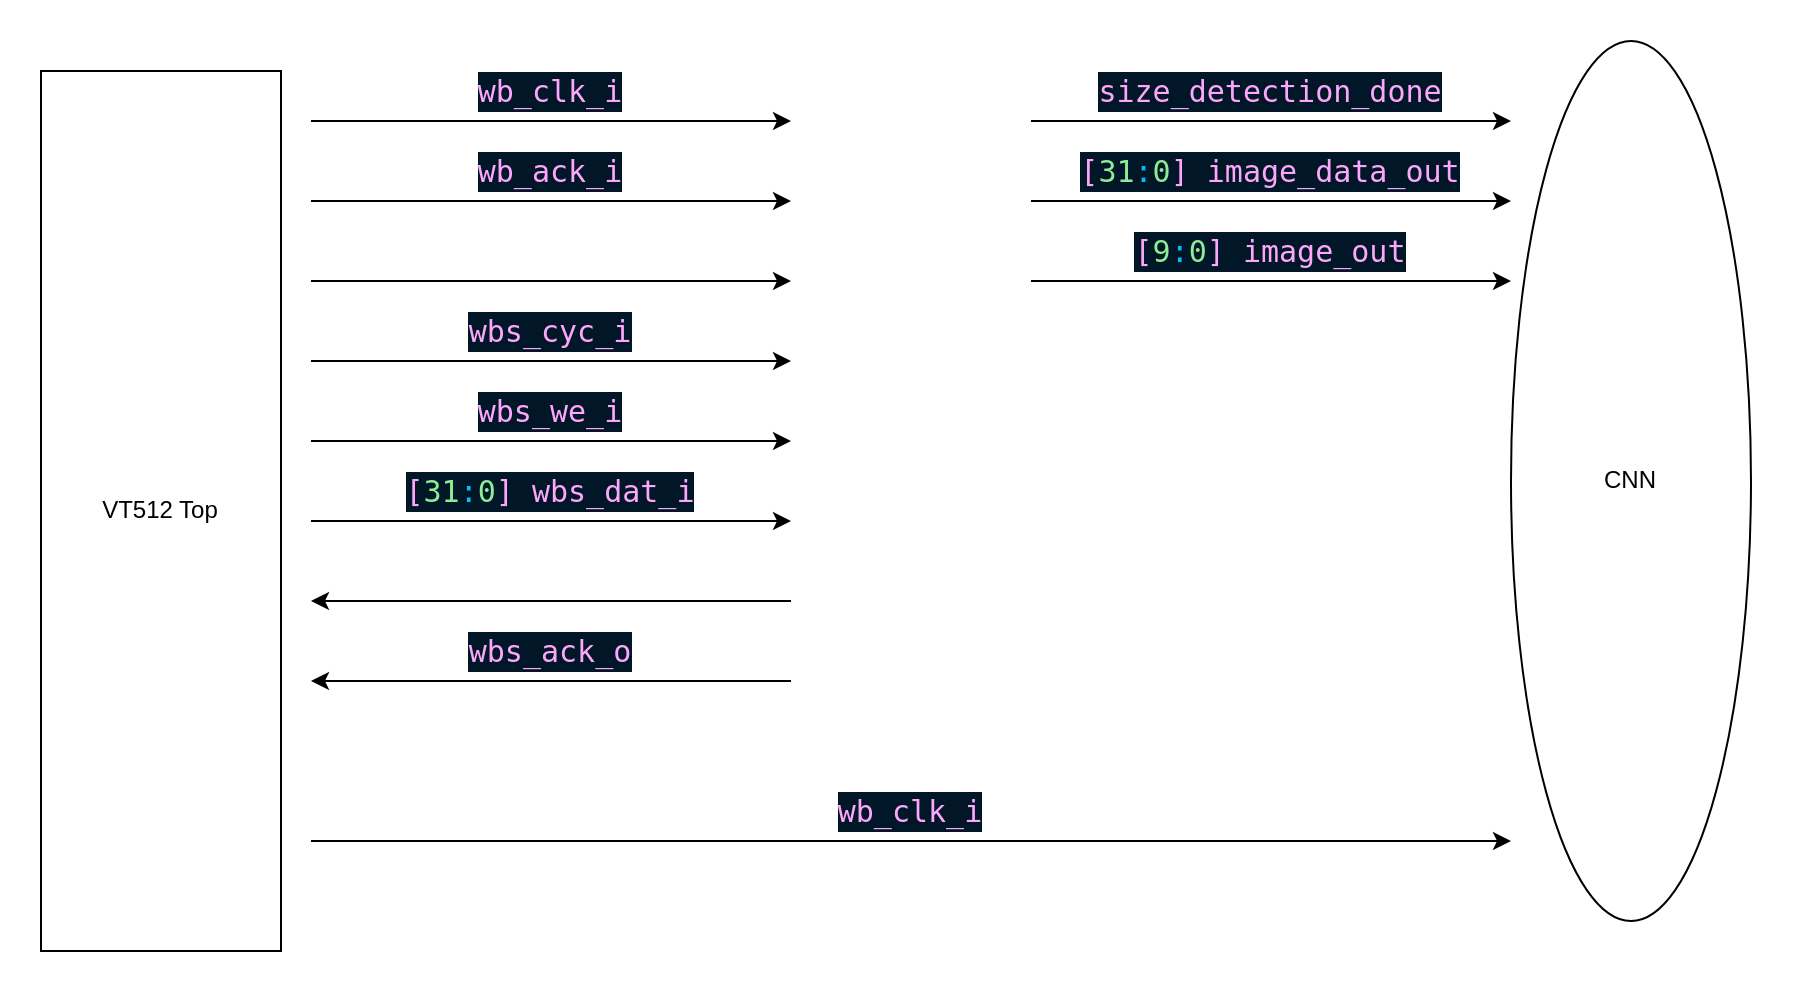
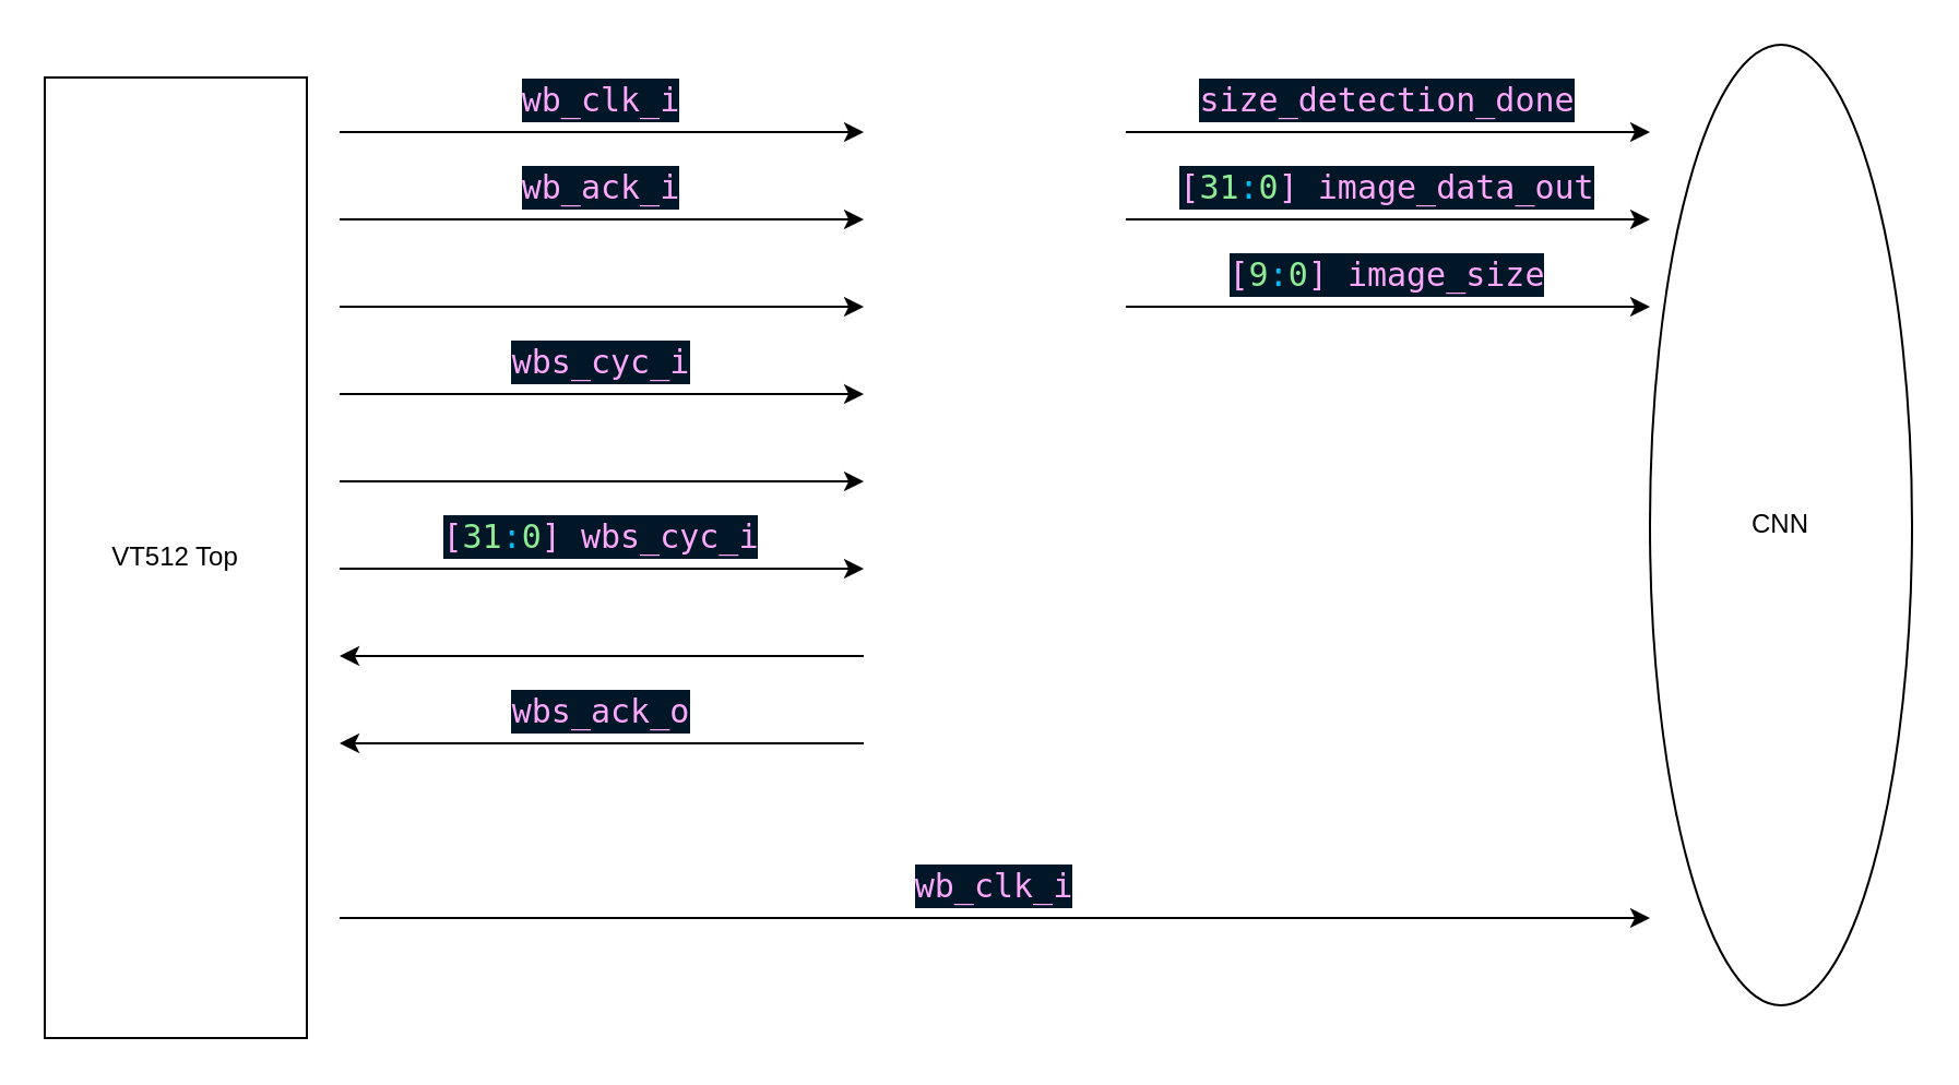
- <mxCell id="26" value="&lt;div style=&quot;background-color: rgb(1, 22, 39); font-family: Menlo, Consolas, &amp;quot;DejaVu Sans Mono&amp;quot;, monospace, Consolas, &amp;quot;Courier New&amp;quot;, monospace; font-size: 15px; line-height: 20px;&quot;&gt;&lt;div style=&quot;line-height: 20px;&quot;&gt;&lt;div style=&quot;line-height: 20px;&quot;&gt;&lt;div style=&quot;line-height: 20px;&quot;&gt;&lt;div style=&quot;line-height: 20px;&quot;&gt;&lt;div style=&quot;line-height: 20px;&quot;&gt;&lt;div style=&quot;line-height: 20px;&quot;&gt;&lt;div style=&quot;line-height: 20px;&quot;&gt;&lt;div style=&quot;line-height: 20px;&quot;&gt;&lt;font color=&quot;#fda7fb&quot;&gt;[&lt;/font&gt;&lt;font color=&quot;#8dec95&quot;&gt;9&lt;/font&gt;&lt;span style=&quot;color: rgb(0, 191, 249);&quot;&gt;:&lt;/span&gt;&lt;span style=&quot;color: rgb(141, 236, 149);&quot;&gt;0&lt;/span&gt;&lt;font color=&quot;#fda7fb&quot;&gt;]&amp;nbsp;&lt;/font&gt;&lt;span style=&quot;color: rgb(253, 167, 251);&quot;&gt;image_out&lt;/span&gt;&lt;/div&gt;&lt;/div&gt;&lt;/div&gt;&lt;/div&gt;&lt;/div&gt;&lt;/div&gt;&lt;/div&gt;&lt;/div&gt;&lt;/div&gt;" style="text;html=1;strokeColor=none;fillColor=none;align=center;verticalAlign=middle;whiteSpace=wrap;rounded=0;" vertex="1" parent="24"><mxGeometry x="12" width="216" height="30" as="geometry" /></mxCell>
+ <mxCell id="26" value="&lt;div style=&quot;background-color: rgb(1, 22, 39); font-family: Menlo, Consolas, &amp;quot;DejaVu Sans Mono&amp;quot;, monospace, Consolas, &amp;quot;Courier New&amp;quot;, monospace; font-size: 15px; line-height: 20px;&quot;&gt;&lt;div style=&quot;line-height: 20px;&quot;&gt;&lt;div style=&quot;line-height: 20px;&quot;&gt;&lt;div style=&quot;line-height: 20px;&quot;&gt;&lt;div style=&quot;line-height: 20px;&quot;&gt;&lt;div style=&quot;line-height: 20px;&quot;&gt;&lt;div style=&quot;line-height: 20px;&quot;&gt;&lt;div style=&quot;line-height: 20px;&quot;&gt;&lt;div style=&quot;line-height: 20px;&quot;&gt;&lt;font color=&quot;#fda7fb&quot;&gt;[&lt;/font&gt;&lt;font color=&quot;#8dec95&quot;&gt;9&lt;/font&gt;&lt;span style=&quot;color: rgb(0, 191, 249);&quot;&gt;:&lt;/span&gt;&lt;span style=&quot;color: rgb(141, 236, 149);&quot;&gt;0&lt;/span&gt;&lt;font color=&quot;#fda7fb&quot;&gt;]&amp;nbsp;&lt;/font&gt;&lt;span style=&quot;color: rgb(253, 167, 251);&quot;&gt;image_size&lt;/span&gt;&lt;/div&gt;&lt;/div&gt;&lt;/div&gt;&lt;/div&gt;&lt;/div&gt;&lt;/div&gt;&lt;/div&gt;&lt;/div&gt;&lt;/div&gt;" style="text;html=1;strokeColor=none;fillColor=none;align=center;verticalAlign=middle;whiteSpace=wrap;rounded=0;" vertex="1" parent="24"><mxGeometry x="12" width="216" height="30" as="geometry" /></mxCell>
- <mxCell id="17" value="&lt;div style=&quot;color: rgb(253, 167, 251); background-color: rgb(1, 22, 39); font-family: Menlo, Consolas, &amp;quot;DejaVu Sans Mono&amp;quot;, monospace, Consolas, &amp;quot;Courier New&amp;quot;, monospace; font-size: 15px; line-height: 20px;&quot;&gt;&lt;div style=&quot;line-height: 20px;&quot;&gt;&lt;div style=&quot;line-height: 20px;&quot;&gt;&lt;div style=&quot;line-height: 20px;&quot;&gt;&lt;div style=&quot;line-height: 20px;&quot;&gt;wbs_we_i&lt;/div&gt;&lt;/div&gt;&lt;/div&gt;&lt;/div&gt;&lt;/div&gt;" style="text;html=1;strokeColor=none;fillColor=none;align=center;verticalAlign=middle;whiteSpace=wrap;rounded=0;" vertex="1" parent="15"><mxGeometry x="60" width="120" height="30" as="geometry" /></mxCell>
- <mxCell id="20" value="&lt;div style=&quot;color: rgb(253, 167, 251); background-color: rgb(1, 22, 39); font-family: Menlo, Consolas, &amp;quot;DejaVu Sans Mono&amp;quot;, monospace, Consolas, &amp;quot;Courier New&amp;quot;, monospace; font-size: 15px; line-height: 20px;&quot;&gt;&lt;div style=&quot;line-height: 20px;&quot;&gt;&lt;div style=&quot;line-height: 20px;&quot;&gt;&lt;div style=&quot;line-height: 20px;&quot;&gt;&lt;div style=&quot;line-height: 20px;&quot;&gt;&lt;div style=&quot;line-height: 20px;&quot;&gt;&lt;div style=&quot;line-height: 20px;&quot;&gt;[&lt;span style=&quot;color: #8dec95;&quot;&gt;31&lt;/span&gt;&lt;span style=&quot;color: #00bff9;&quot;&gt;:&lt;/span&gt;&lt;span style=&quot;color: #8dec95;&quot;&gt;0&lt;/span&gt;] wbs_dat_i&lt;/div&gt;&lt;/div&gt;&lt;/div&gt;&lt;/div&gt;&lt;/div&gt;&lt;/div&gt;&lt;/div&gt;" style="text;html=1;strokeColor=none;fillColor=none;align=center;verticalAlign=middle;whiteSpace=wrap;rounded=0;" vertex="1" parent="18"><mxGeometry x="12" width="216" height="30" as="geometry" /></mxCell>
+ <mxCell id="20" value="&lt;div style=&quot;color: rgb(253, 167, 251); background-color: rgb(1, 22, 39); font-family: Menlo, Consolas, &amp;quot;DejaVu Sans Mono&amp;quot;, monospace, Consolas, &amp;quot;Courier New&amp;quot;, monospace; font-size: 15px; line-height: 20px;&quot;&gt;&lt;div style=&quot;line-height: 20px;&quot;&gt;&lt;div style=&quot;line-height: 20px;&quot;&gt;&lt;div style=&quot;line-height: 20px;&quot;&gt;&lt;div style=&quot;line-height: 20px;&quot;&gt;&lt;div style=&quot;line-height: 20px;&quot;&gt;&lt;div style=&quot;line-height: 20px;&quot;&gt;[&lt;span style=&quot;color: #8dec95;&quot;&gt;31&lt;/span&gt;&lt;span style=&quot;color: #00bff9;&quot;&gt;:&lt;/span&gt;&lt;span style=&quot;color: #8dec95;&quot;&gt;0&lt;/span&gt;] wbs_cyc_i&lt;/div&gt;&lt;/div&gt;&lt;/div&gt;&lt;/div&gt;&lt;/div&gt;&lt;/div&gt;&lt;/div&gt;" style="text;html=1;strokeColor=none;fillColor=none;align=center;verticalAlign=middle;whiteSpace=wrap;rounded=0;" vertex="1" parent="18"><mxGeometry x="12" width="216" height="30" as="geometry" /></mxCell>
